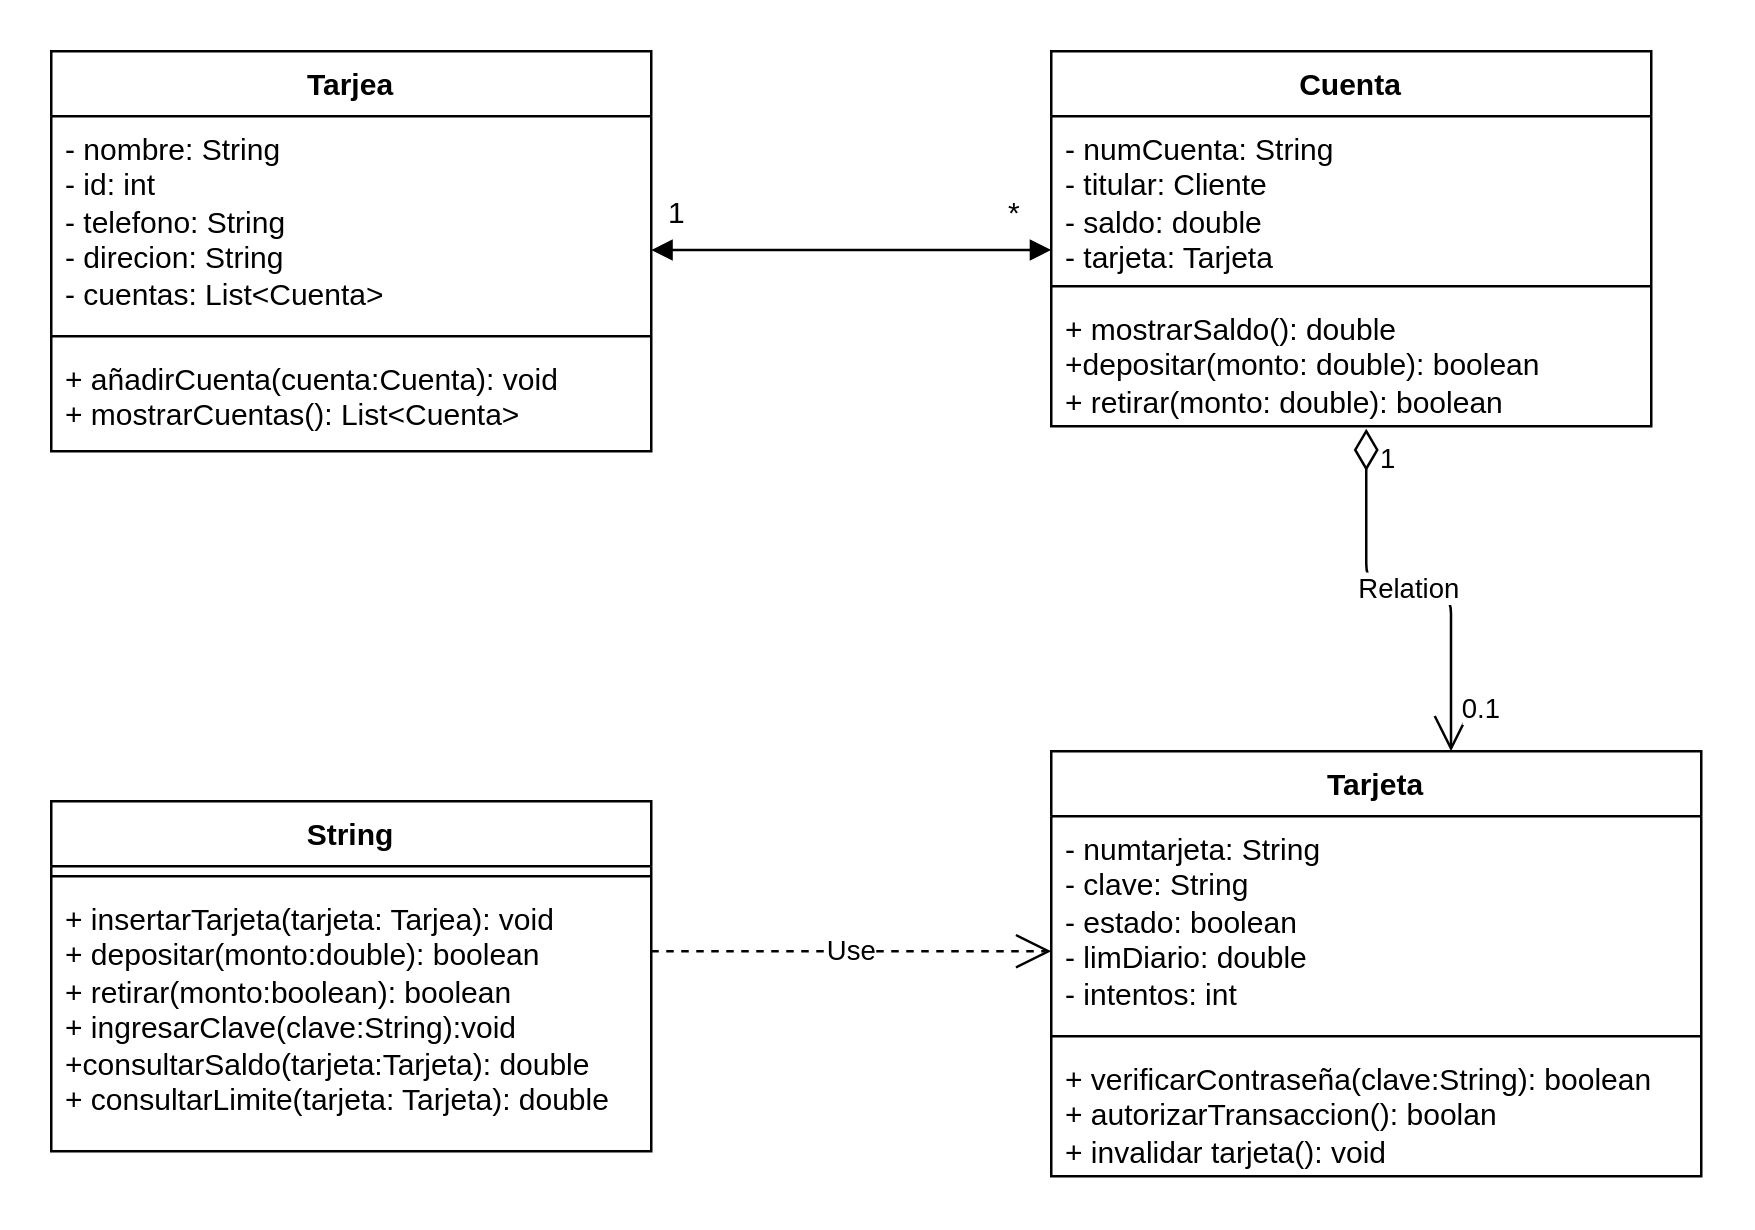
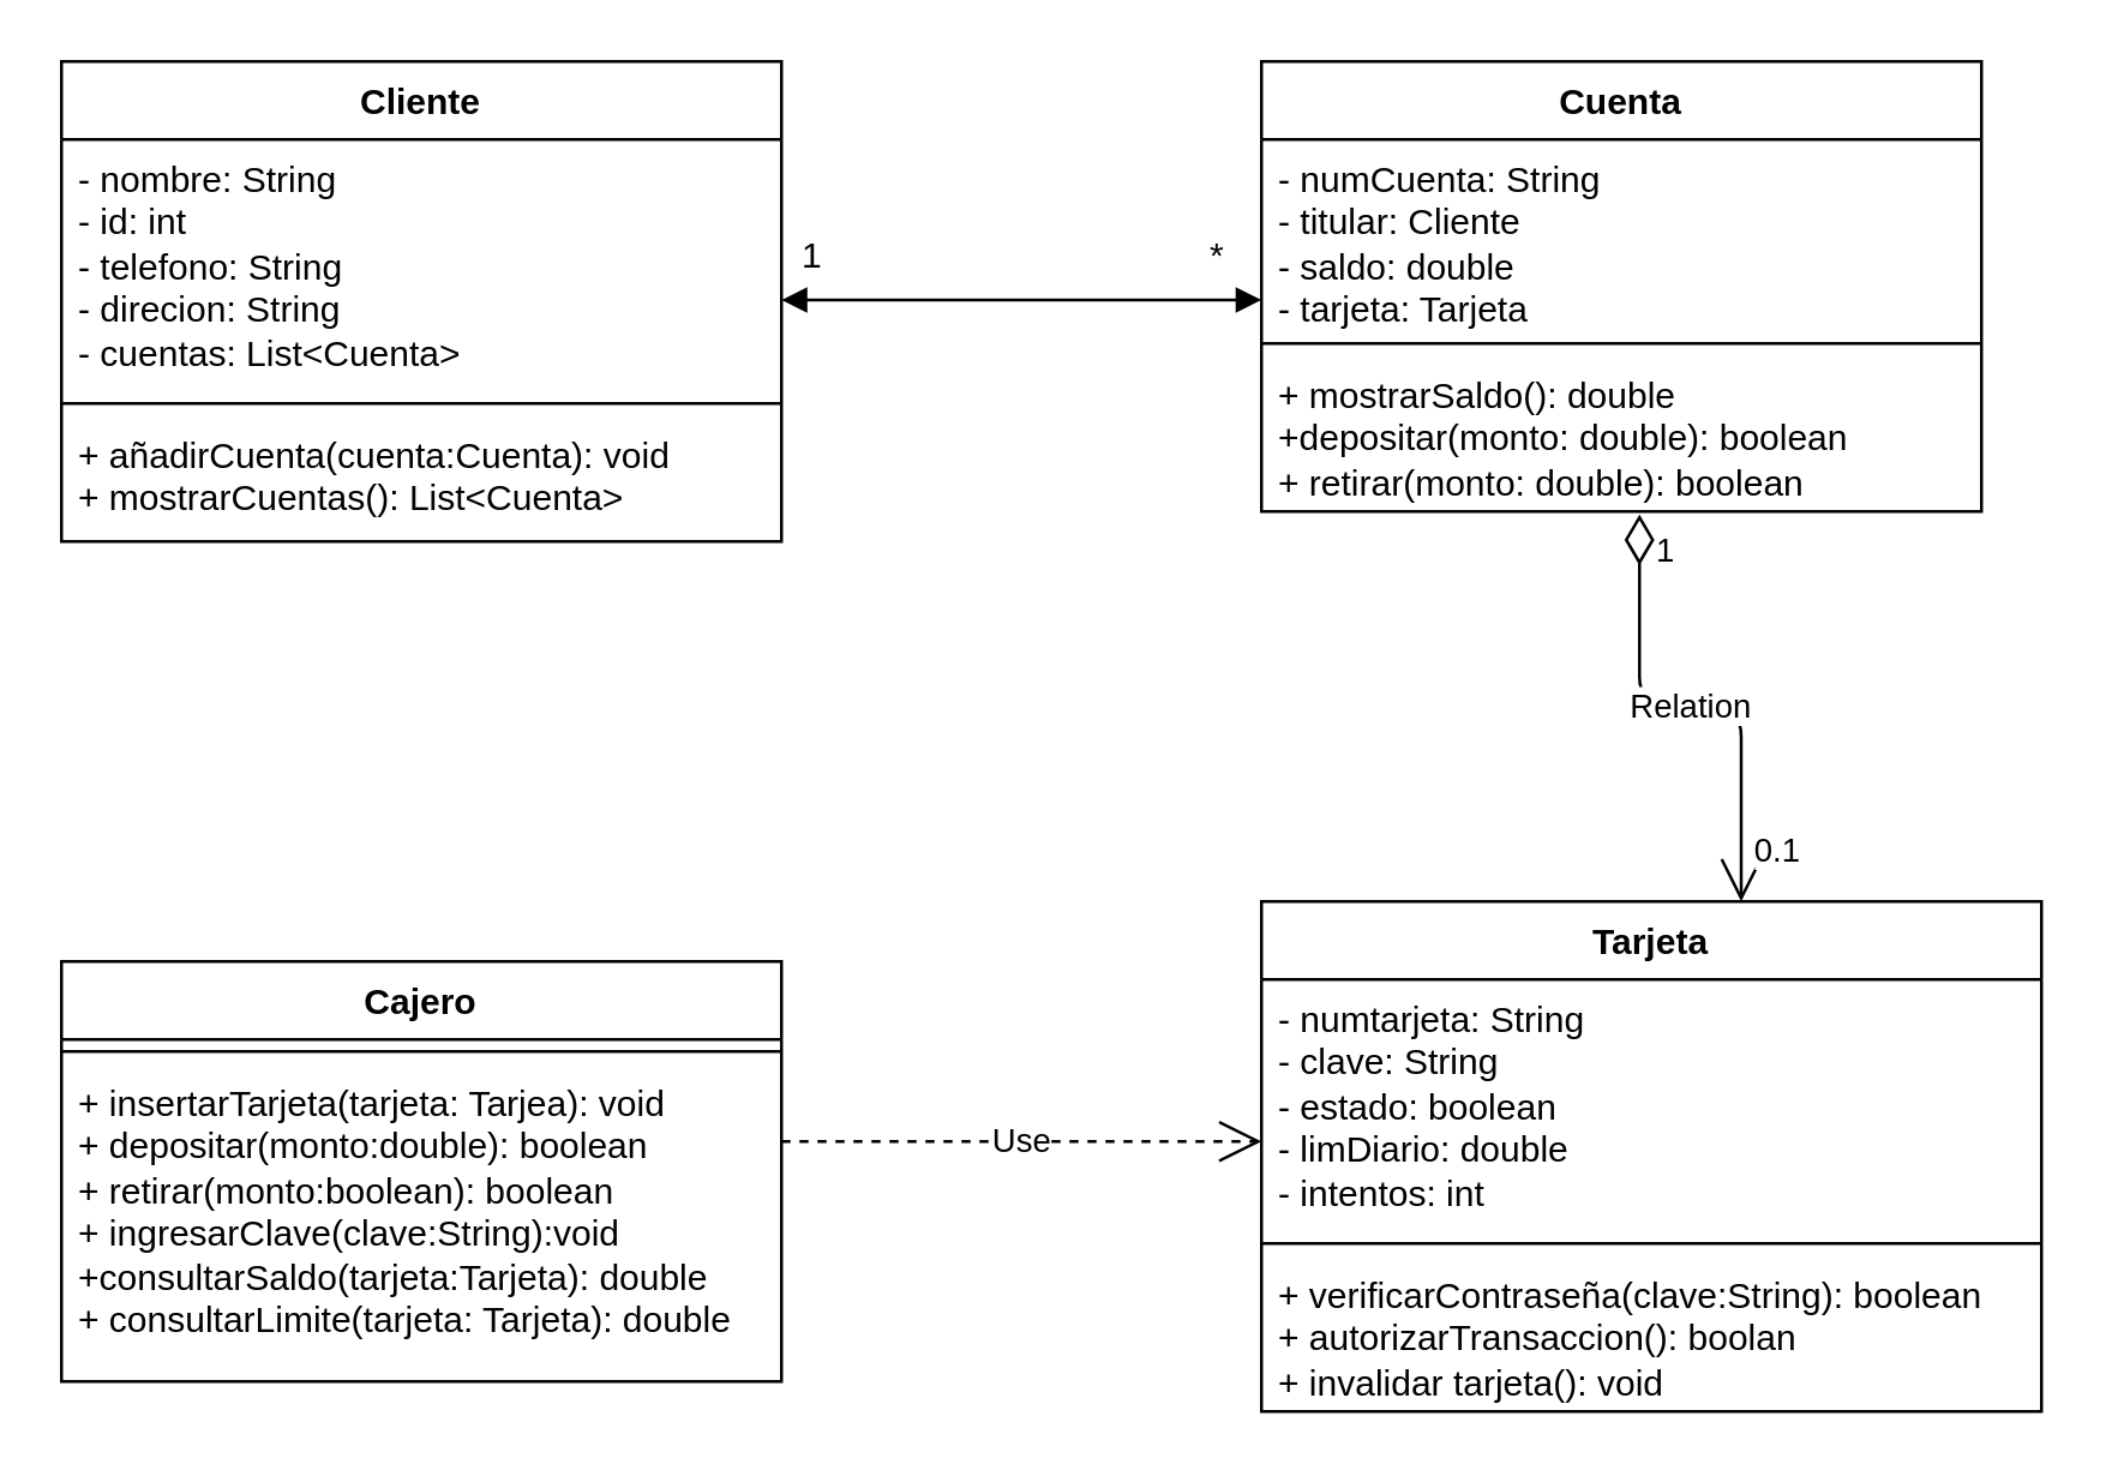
- <mxCell id="2" value="Tarjea" style="swimlane;fontStyle=1;align=center;verticalAlign=top;childLayout=stackLayout;horizontal=1;startSize=26;horizontalStack=0;resizeParent=1;resizeParentMax=0;resizeLast=0;collapsible=1;marginBottom=0;whiteSpace=wrap;html=1;" vertex="1" parent="1"><mxGeometry x="20" y="20" width="240" height="160" as="geometry" /></mxCell>
+ <mxCell id="2" value="Cliente" style="swimlane;fontStyle=1;align=center;verticalAlign=top;childLayout=stackLayout;horizontal=1;startSize=26;horizontalStack=0;resizeParent=1;resizeParentMax=0;resizeLast=0;collapsible=1;marginBottom=0;whiteSpace=wrap;html=1;" vertex="1" parent="1"><mxGeometry x="20" y="20" width="240" height="160" as="geometry" /></mxCell>
- <mxCell id="10" value="String" style="swimlane;fontStyle=1;align=center;verticalAlign=top;childLayout=stackLayout;horizontal=1;startSize=26;horizontalStack=0;resizeParent=1;resizeParentMax=0;resizeLast=0;collapsible=1;marginBottom=0;whiteSpace=wrap;html=1;" vertex="1" parent="1"><mxGeometry x="20" y="320" width="240" height="140" as="geometry" /></mxCell>
+ <mxCell id="10" value="Cajero" style="swimlane;fontStyle=1;align=center;verticalAlign=top;childLayout=stackLayout;horizontal=1;startSize=26;horizontalStack=0;resizeParent=1;resizeParentMax=0;resizeLast=0;collapsible=1;marginBottom=0;whiteSpace=wrap;html=1;" vertex="1" parent="1"><mxGeometry x="20" y="320" width="240" height="140" as="geometry" /></mxCell>
